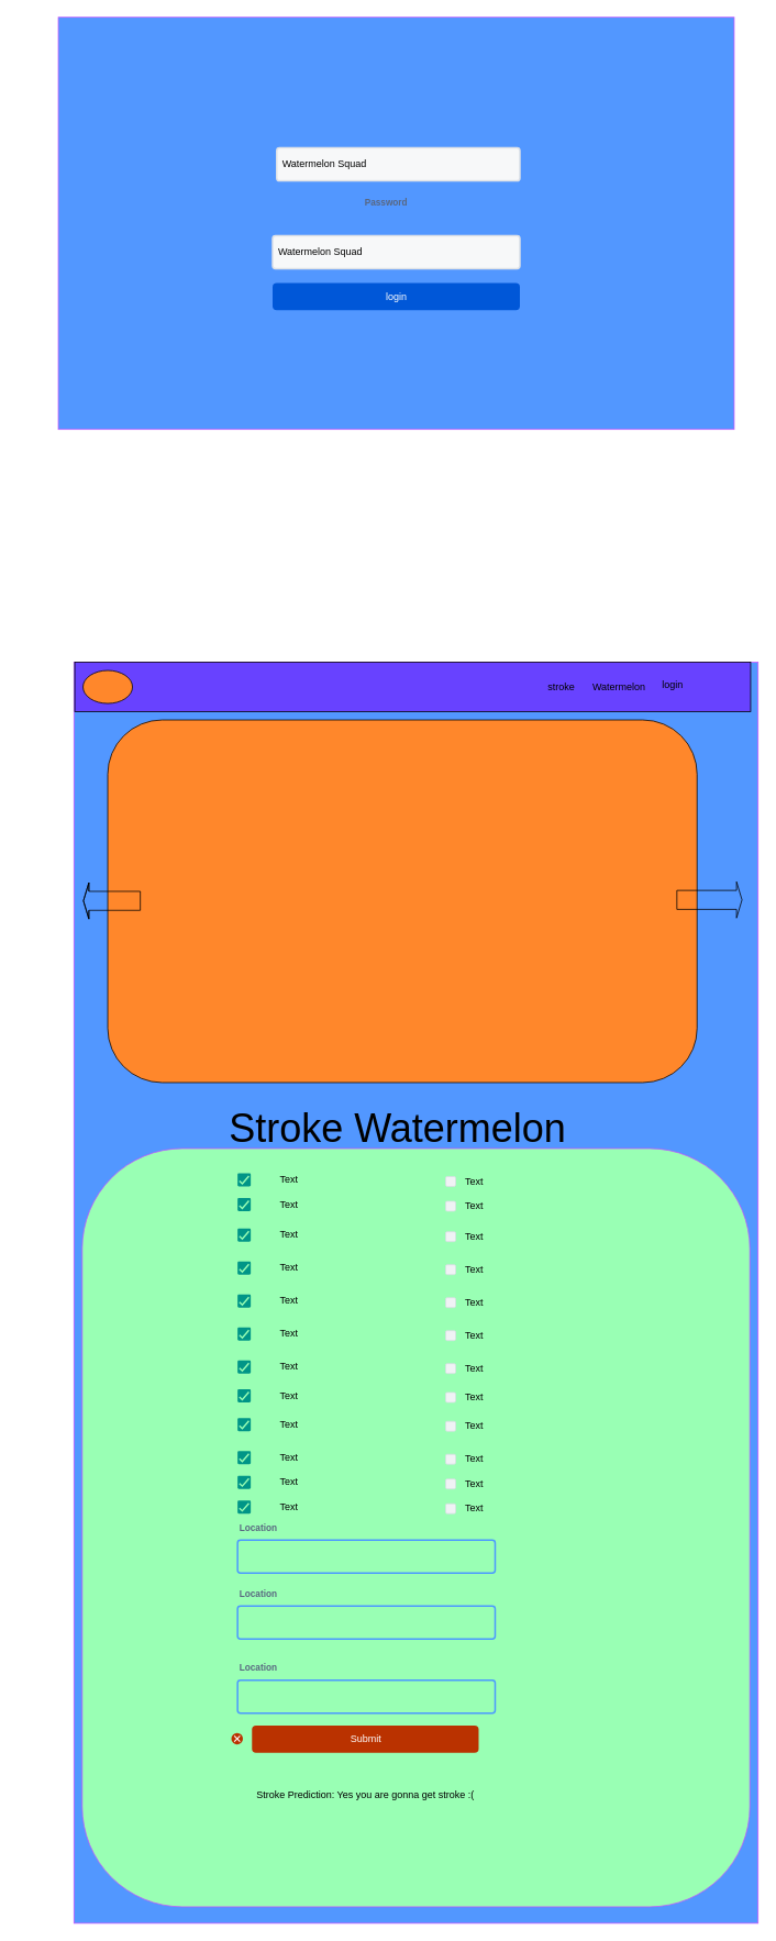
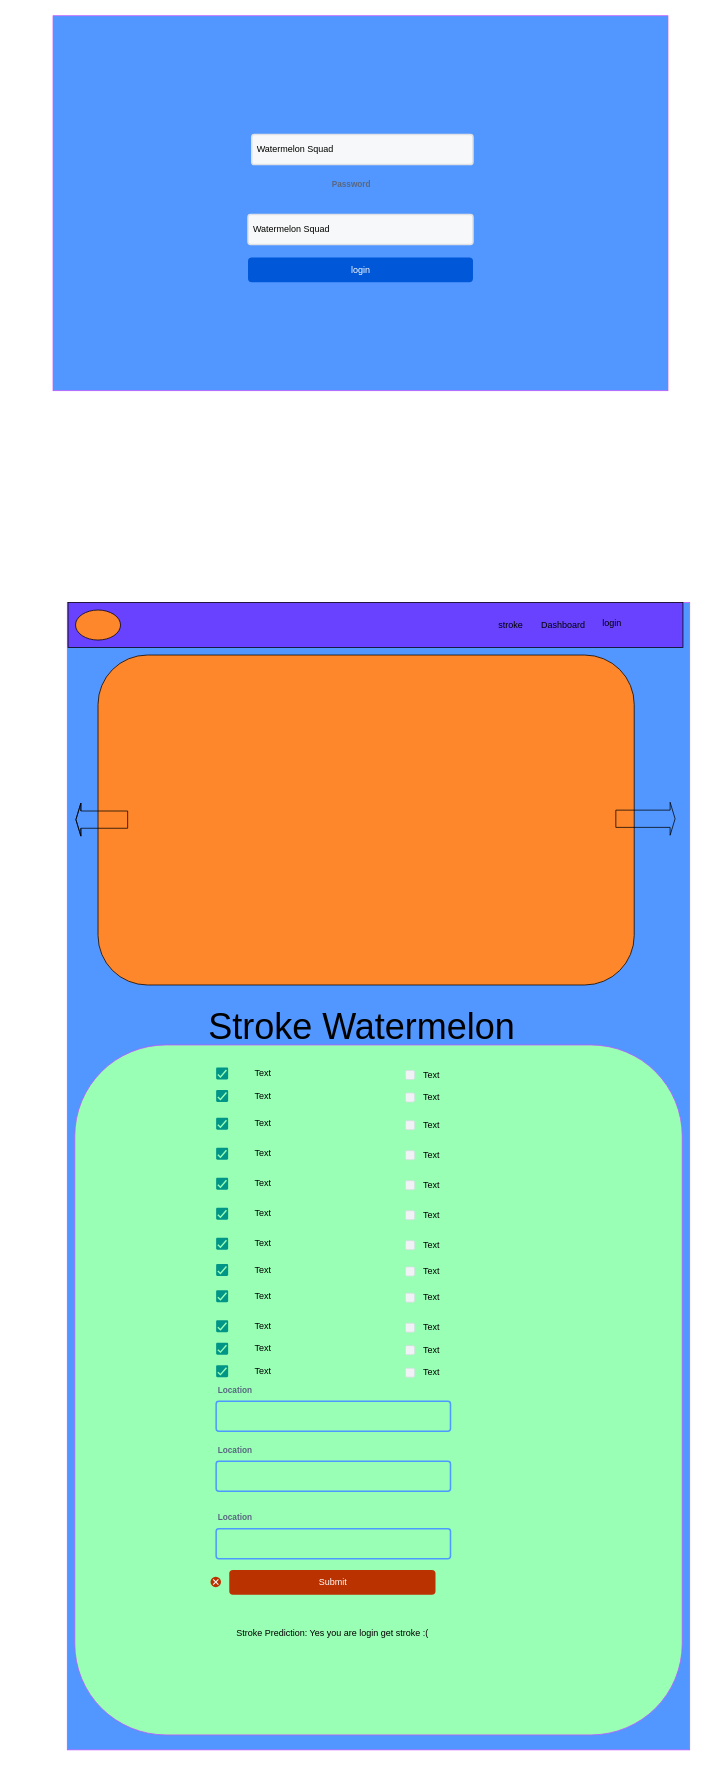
- <mxCell id="4" value="Watermelon" style="text;html=1;resizable=0;autosize=1;align=center;verticalAlign=middle;points=[];fillColor=none;strokeColor=none;rounded=0;" vertex="1" parent="1"><mxGeometry x="710" y="818" width="80" height="30" as="geometry" /></mxCell>
+ <mxCell id="4" value="Dashboard" style="text;html=1;resizable=0;autosize=1;align=center;verticalAlign=middle;points=[];fillColor=none;strokeColor=none;rounded=0;" vertex="1" parent="1"><mxGeometry x="710" y="818" width="80" height="30" as="geometry" /></mxCell>
- <mxCell id="58" value="Stroke Prediction: Yes you are gonna get stroke :(&amp;nbsp;" style="text;html=1;resizable=0;autosize=1;align=center;verticalAlign=middle;points=[];fillColor=none;strokeColor=none;rounded=0;fontSize=12;" vertex="1" parent="1"><mxGeometry x="298.75" y="2163" width="290" height="30" as="geometry" /></mxCell>
+ <mxCell id="58" value="Stroke Prediction: Yes you are login get stroke :(&amp;nbsp;" style="text;html=1;resizable=0;autosize=1;align=center;verticalAlign=middle;points=[];fillColor=none;strokeColor=none;rounded=0;fontSize=12;" vertex="1" parent="1"><mxGeometry x="298.75" y="2163" width="290" height="30" as="geometry" /></mxCell>
